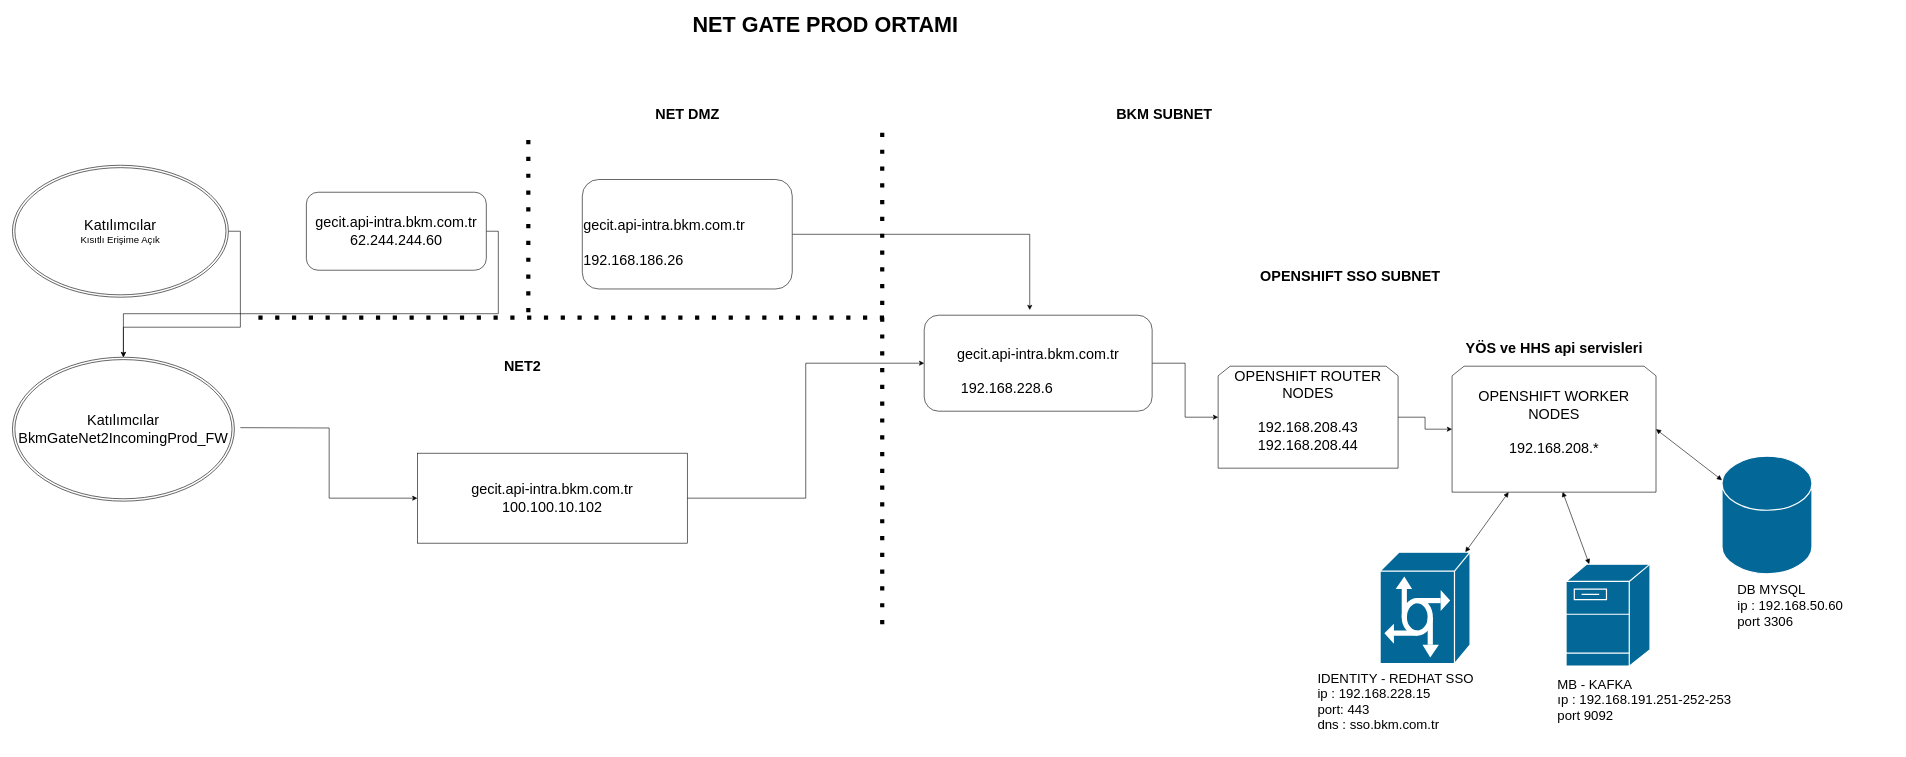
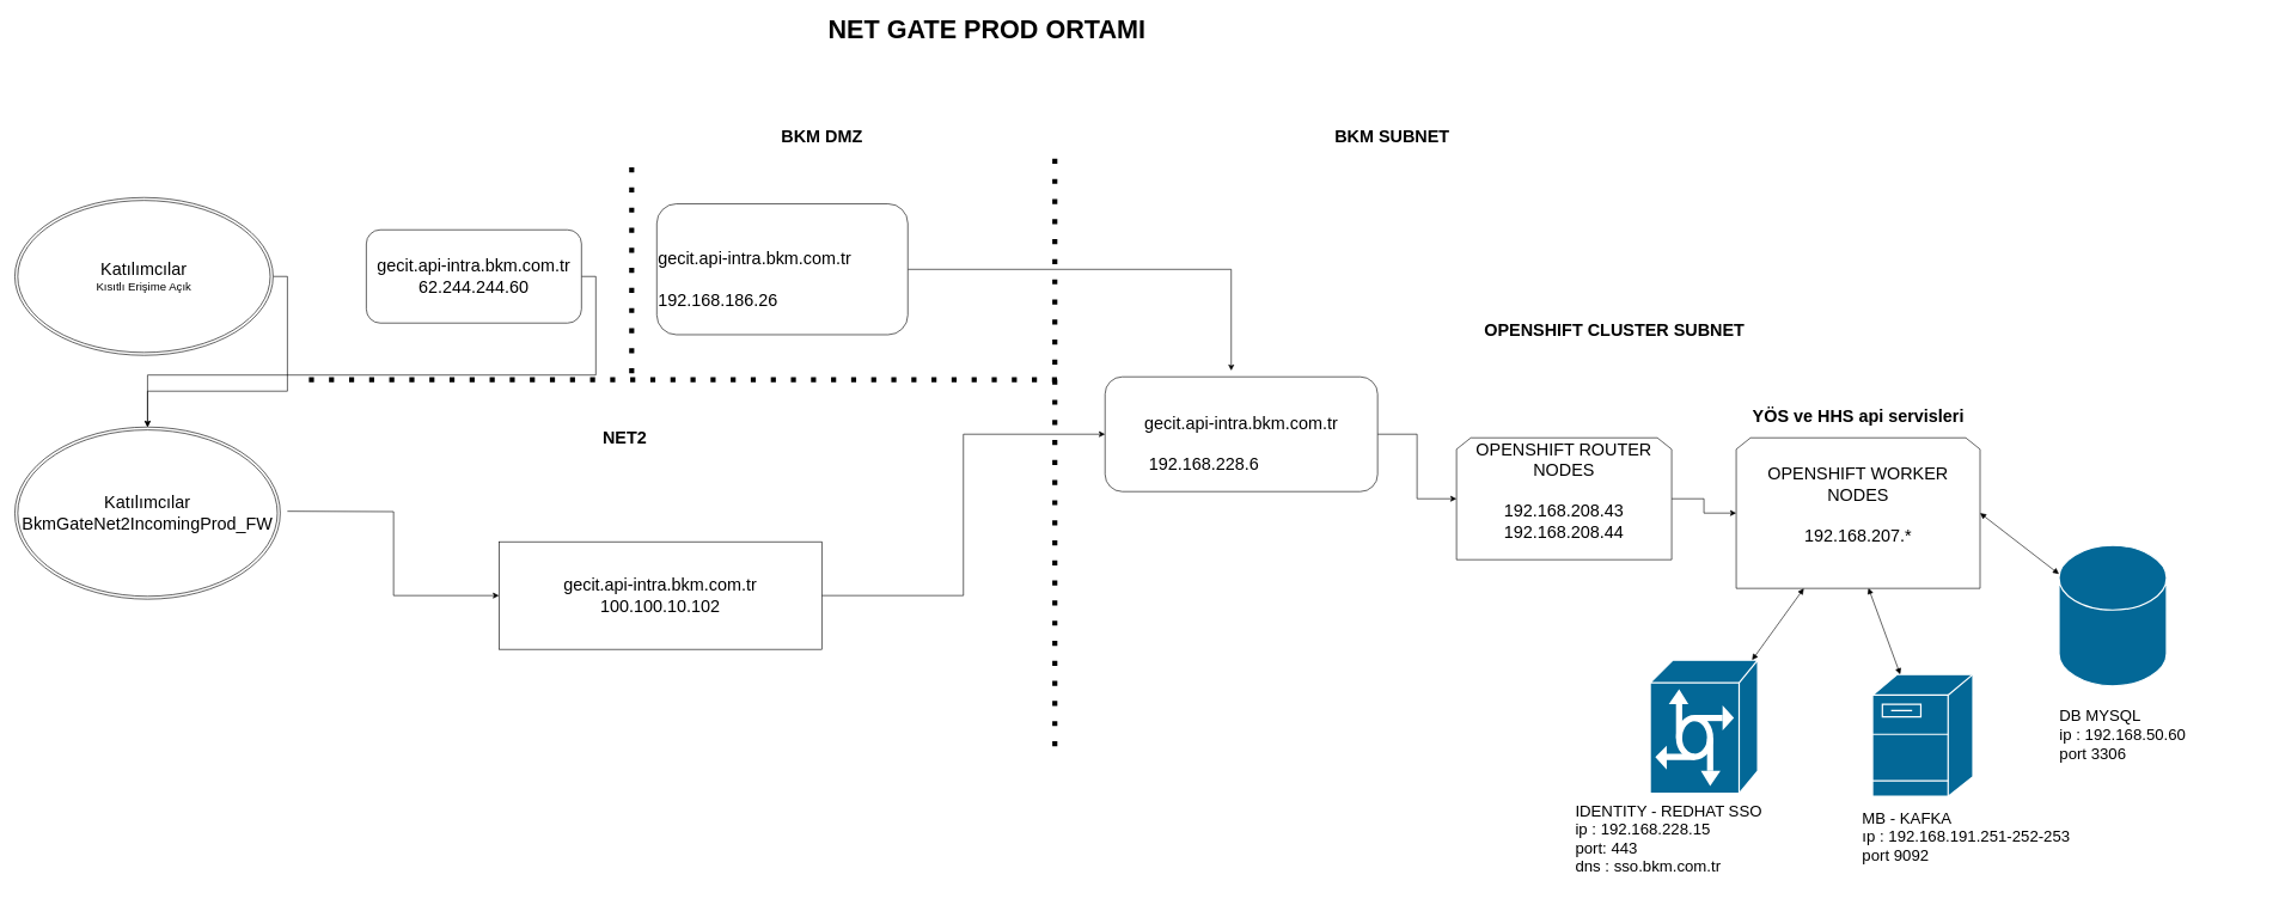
- <mxCell id="32" value="NET DMZ" style="text;strokeColor=none;fillColor=none;html=1;fontSize=24;fontStyle=1;verticalAlign=middle;align=center;" parent="1" vertex="1"><mxGeometry x="1095" y="170" width="100" height="40" as="geometry" /></mxCell>
+ <mxCell id="32" value="BKM DMZ" style="text;strokeColor=none;fillColor=none;html=1;fontSize=24;fontStyle=1;verticalAlign=middle;align=center;" parent="1" vertex="1"><mxGeometry x="1095" y="170" width="100" height="40" as="geometry" /></mxCell>
- <mxCell id="4" value="&lt;font style=&quot;font-size: 24px;&quot;&gt;&lt;br&gt;gecit.api-intra.bkm.com.tr&lt;br&gt;&lt;br&gt;&lt;/font&gt;&lt;table width=&quot;166&quot; cellspacing=&quot;0&quot; cellpadding=&quot;0&quot; border=&quot;0&quot;&gt;&lt;tbody&gt;&lt;tr style=&quot;height:15.0pt&quot; height=&quot;20&quot;&gt;  &lt;td style=&quot;height:15.0pt;width:125pt&quot; width=&quot;166&quot; height=&quot;20&quot;&gt;&lt;p style=&quot;margin-top: 0pt; margin-bottom: 0pt; margin-left: 0in; direction: ltr; unicode-bidi: embed; word-break: normal;&quot;&gt;&lt;font style=&quot;font-size: 24px;&quot;&gt;192.168.186.26&lt;/font&gt;&lt;/p&gt;&lt;/td&gt;&lt;/tr&gt;&lt;/tbody&gt;&lt;/table&gt;" style="rounded=1;whiteSpace=wrap;html=1;align=left;" parent="1" vertex="1"><mxGeometry x="970" y="298.75" width="350" height="182.5" as="geometry" /></mxCell>
+ <mxCell id="4" value="&lt;font style=&quot;font-size: 24px;&quot;&gt;&lt;br&gt;gecit.api-intra.bkm.com.tr&lt;br&gt;&lt;br&gt;&lt;/font&gt;&lt;table width=&quot;166&quot; cellspacing=&quot;0&quot; cellpadding=&quot;0&quot; border=&quot;0&quot;&gt;&lt;tbody&gt;&lt;tr style=&quot;height:15.0pt&quot; height=&quot;20&quot;&gt;  &lt;td style=&quot;height:15.0pt;width:125pt&quot; width=&quot;166&quot; height=&quot;20&quot;&gt;&lt;p style=&quot;margin-top: 0pt; margin-bottom: 0pt; margin-left: 0in; direction: ltr; unicode-bidi: embed; word-break: normal;&quot;&gt;&lt;font style=&quot;font-size: 24px;&quot;&gt;192.168.186.26&lt;/font&gt;&lt;/p&gt;&lt;/td&gt;&lt;/tr&gt;&lt;/tbody&gt;&lt;/table&gt;" style="rounded=1;whiteSpace=wrap;html=1;align=left;" parent="1" vertex="1"><mxGeometry x="915" y="283.75" width="350" height="182.5" as="geometry" /></mxCell>
- <mxCell id="20" value="OPENSHIFT SSO SUBNET" style="text;strokeColor=none;fillColor=none;html=1;fontSize=24;fontStyle=1;verticalAlign=middle;align=center;" parent="1" vertex="1"><mxGeometry x="1970" y="441.25" width="560" height="40" as="geometry" /></mxCell>
+ <mxCell id="20" value="OPENSHIFT CLUSTER SUBNET" style="text;strokeColor=none;fillColor=none;html=1;fontSize=24;fontStyle=1;verticalAlign=middle;align=center;" parent="1" vertex="1"><mxGeometry x="1970" y="441.25" width="560" height="40" as="geometry" /></mxCell>
- <mxCell id="29" value="&lt;font style=&quot;font-size: 24px;&quot;&gt;OPENSHIFT WORKER NODES&lt;br style=&quot;&quot;&gt;&lt;br style=&quot;&quot;&gt;&lt;/font&gt;&lt;div style=&quot;&quot;&gt;&lt;font style=&quot;font-size: 24px;&quot;&gt;192.168.208.*&lt;/font&gt;&lt;/div&gt;&lt;div style=&quot;font-size: 18px;&quot;&gt;&lt;br style=&quot;font-size: 18px;&quot;&gt;&lt;/div&gt;" style="shape=loopLimit;whiteSpace=wrap;html=1;fontSize=18;" parent="1" vertex="1"><mxGeometry x="2420" y="610" width="340" height="210" as="geometry" /></mxCell>
+ <mxCell id="29" value="&lt;font style=&quot;font-size: 24px;&quot;&gt;OPENSHIFT WORKER NODES&lt;br style=&quot;&quot;&gt;&lt;br style=&quot;&quot;&gt;&lt;/font&gt;&lt;div style=&quot;&quot;&gt;&lt;font style=&quot;font-size: 24px;&quot;&gt;192.168.207.*&lt;/font&gt;&lt;/div&gt;&lt;div style=&quot;font-size: 18px;&quot;&gt;&lt;br style=&quot;font-size: 18px;&quot;&gt;&lt;/div&gt;" style="shape=loopLimit;whiteSpace=wrap;html=1;fontSize=18;" parent="1" vertex="1"><mxGeometry x="2420" y="610" width="340" height="210" as="geometry" /></mxCell>
- <mxCell id="22" value="DB MYSQL&#10;ip : 192.168.50.60&#10;port 3306 " style="text;strokeColor=none;fillColor=none;spacingLeft=4;spacingRight=4;overflow=hidden;rotatable=0;points=[[0,0.5],[1,0.5]];portConstraint=eastwest;fontSize=22;" parent="1" vertex="1"><mxGeometry x="2890" y="963" width="265" height="100" as="geometry" /></mxCell>
+ <mxCell id="22" value="DB MYSQL&#10;ip : 192.168.50.60&#10;port 3306 " style="text;strokeColor=none;fillColor=none;spacingLeft=4;spacingRight=4;overflow=hidden;rotatable=0;points=[[0,0.5],[1,0.5]];portConstraint=eastwest;fontSize=22;" parent="1" vertex="1"><mxGeometry x="2865" y="978" width="265" height="100" as="geometry" /></mxCell>
